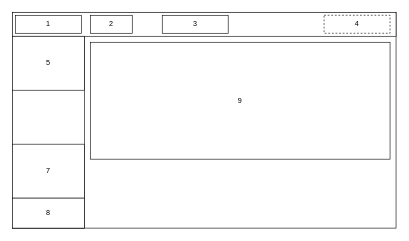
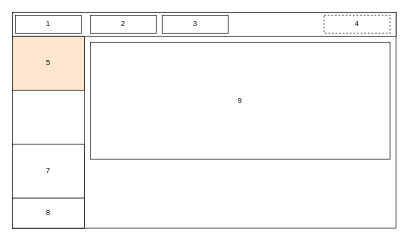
- <mxCell id="10" value="2" style="rounded=0;whiteSpace=wrap;html=1;" vertex="1" parent="1"><mxGeometry x="150" y="25" width="70" height="30" as="geometry" /></mxCell>
+ <mxCell id="10" value="2" style="rounded=0;whiteSpace=wrap;html=1;" vertex="1" parent="1"><mxGeometry x="150" y="25" width="110" height="30" as="geometry" /></mxCell>
- <mxCell id="5" value="5" style="rounded=0;whiteSpace=wrap;html=1;" vertex="1" parent="1"><mxGeometry x="20" y="60" width="120" height="90" as="geometry" /></mxCell>
+ <mxCell id="5" value="5" style="rounded=0;whiteSpace=wrap;html=1;fillColor=#ffe6cc;" vertex="1" parent="1"><mxGeometry x="20" y="60" width="120" height="90" as="geometry" /></mxCell>
